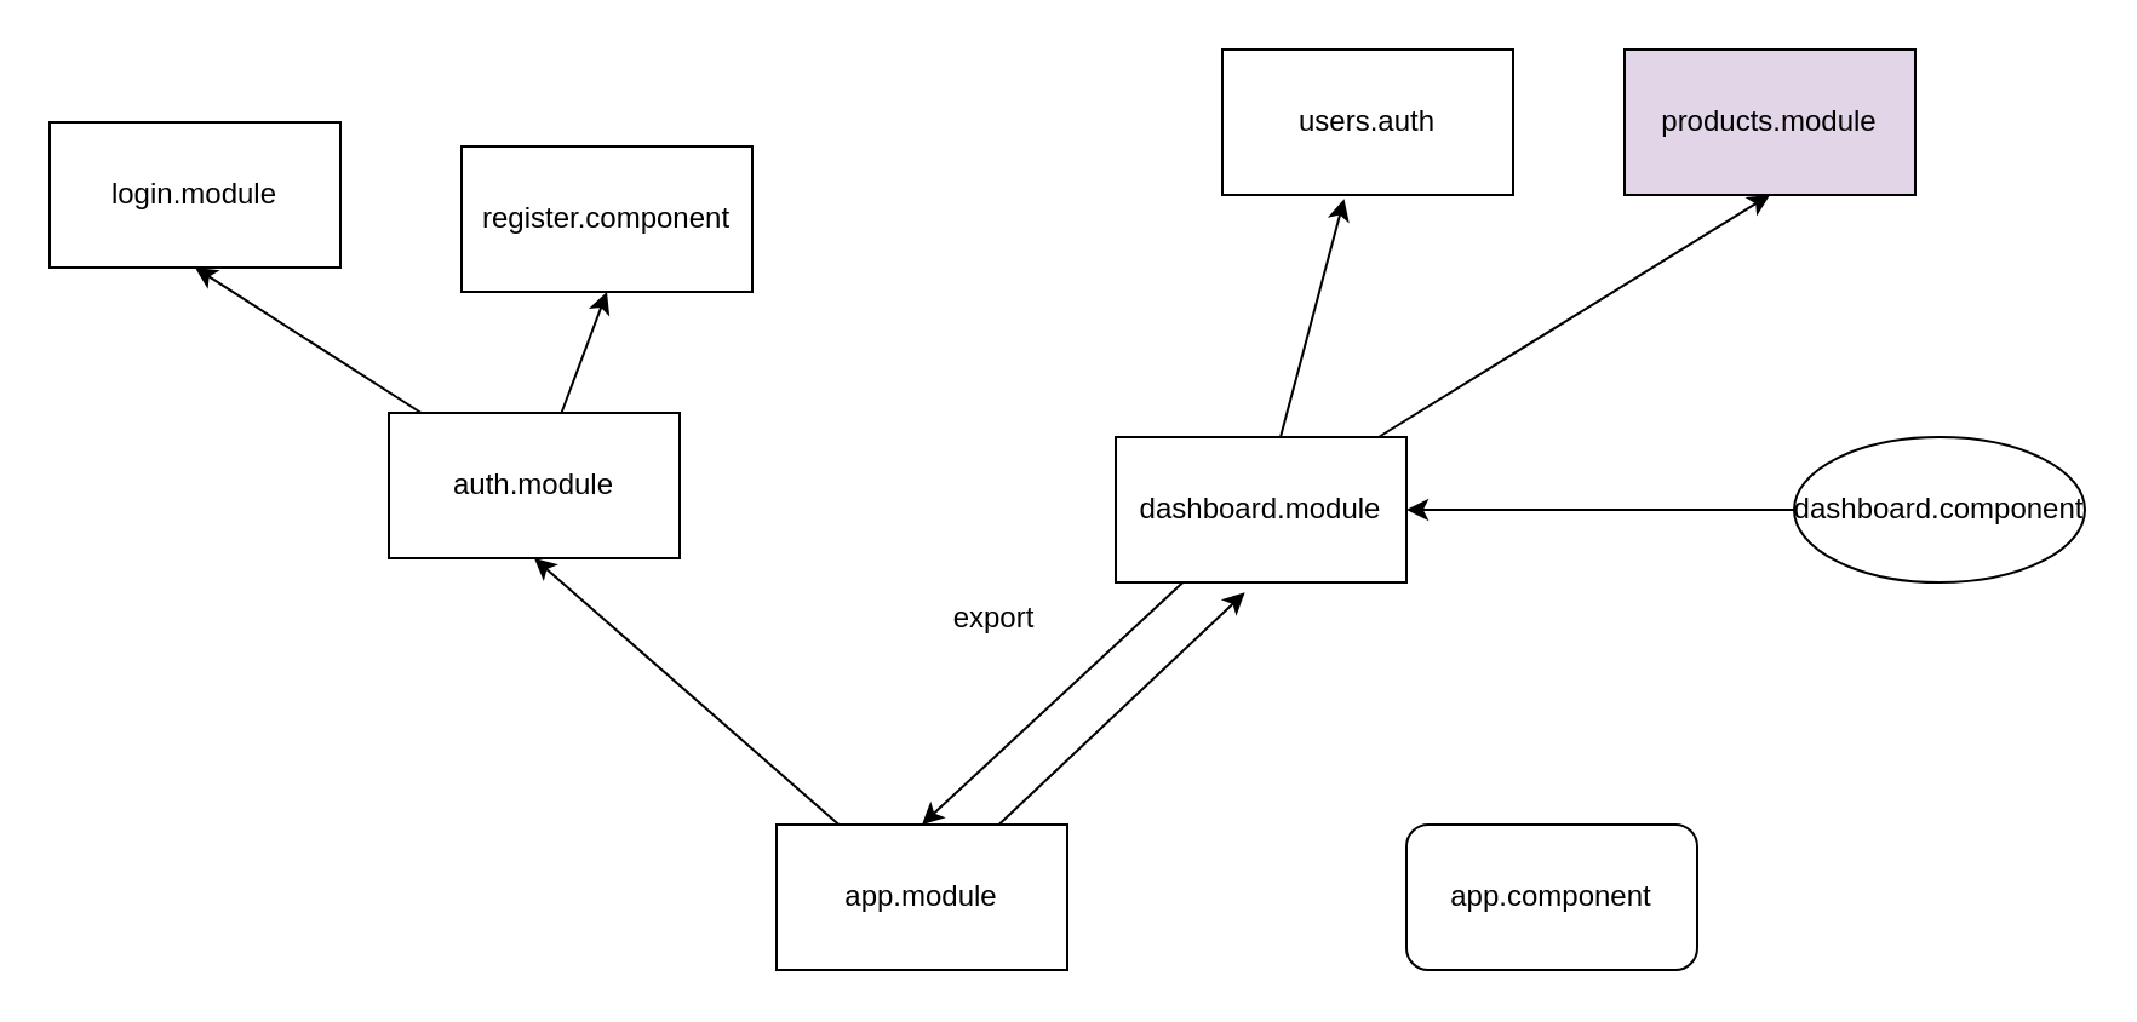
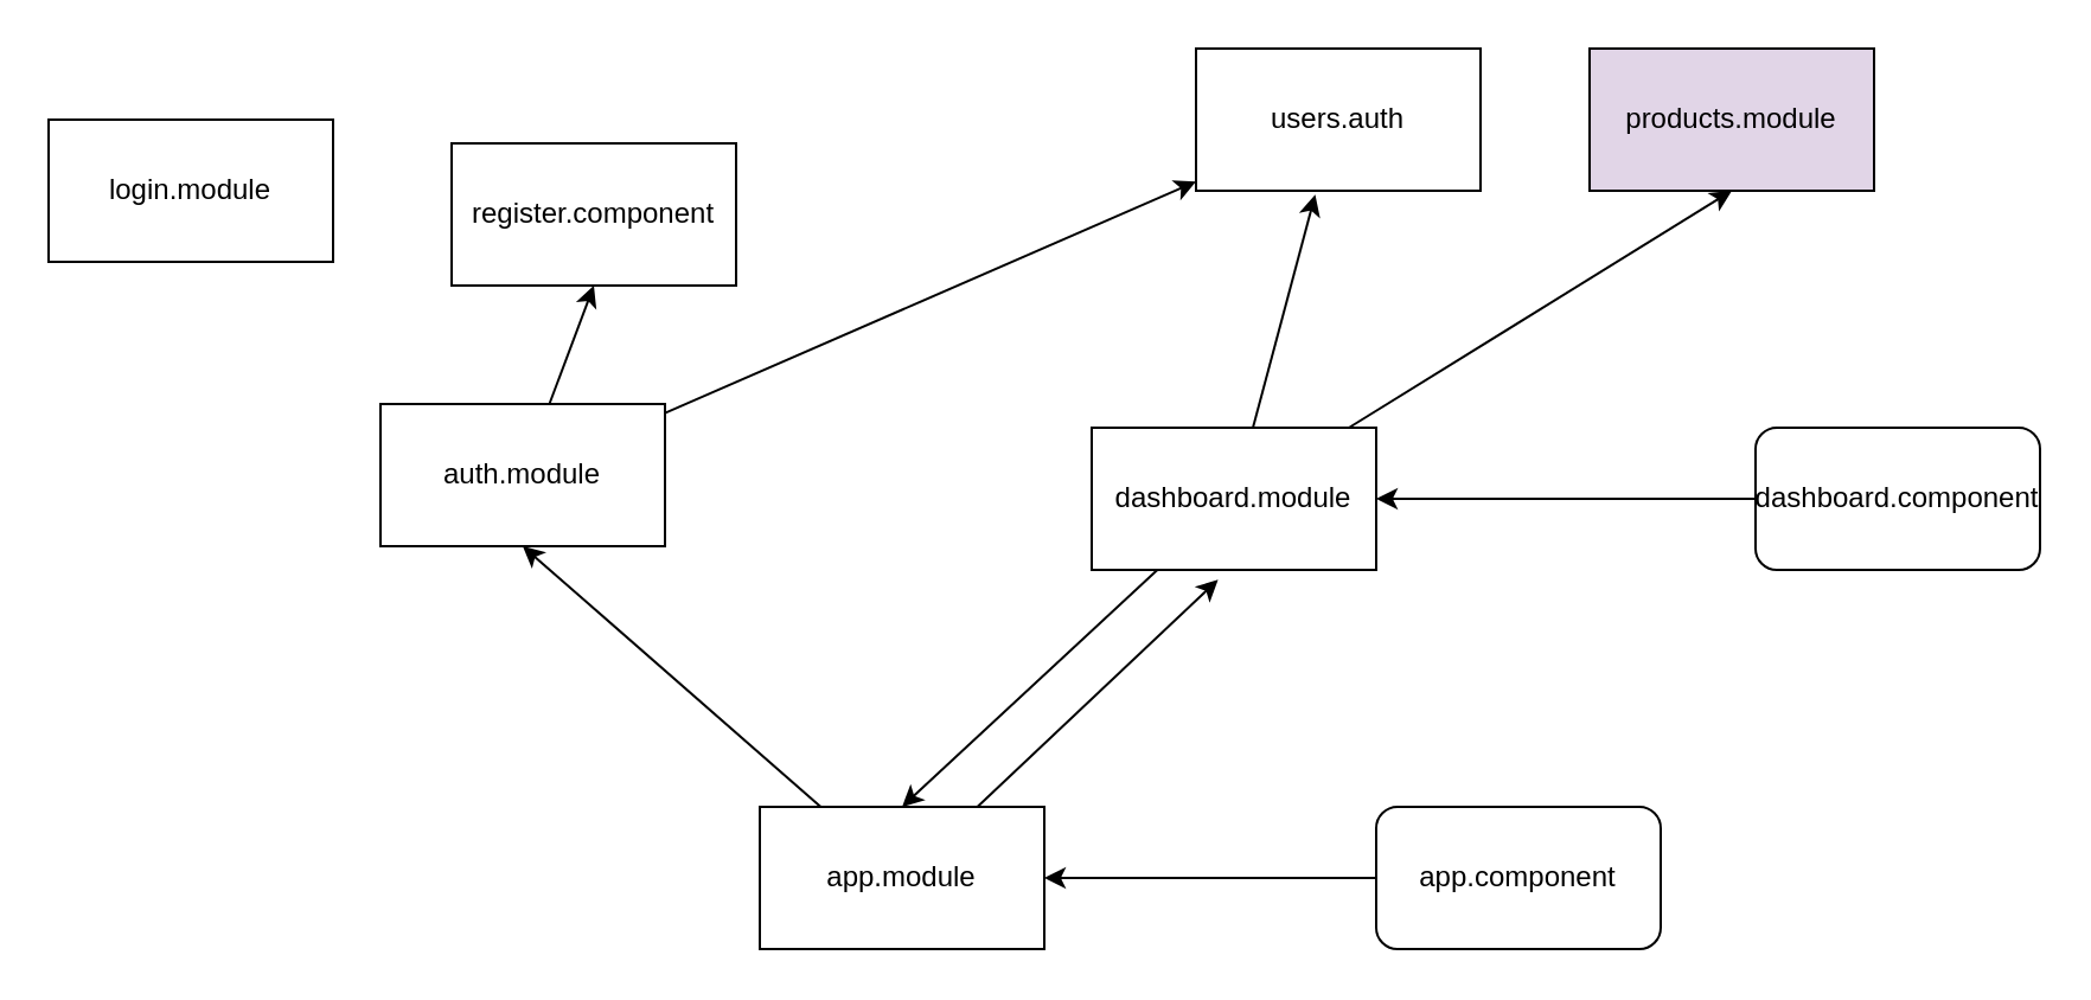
- <mxCell id="9" style="edgeStyle=none;html=1;entryX=0.5;entryY=1;entryDx=0;entryDy=0;" parent="1" source="11" target="12" edge="1"><mxGeometry relative="1" as="geometry" /></mxCell>
+ <mxCell id="9" style="edgeStyle=none;html=1;" parent="1" source="11" target="14" edge="1"><mxGeometry relative="1" as="geometry" /></mxCell>
- <mxCell id="17" value="dashboard.component" style="ellipse;whiteSpace=wrap;html=1;" vertex="1" parent="1"><mxGeometry x="740" y="180" width="120" height="60" as="geometry" /></mxCell>
+ <mxCell id="17" value="dashboard.component" style="rounded=1;whiteSpace=wrap;html=1;" vertex="1" parent="1"><mxGeometry x="740" y="180" width="120" height="60" as="geometry" /></mxCell>
- <mxCell id="20" value="export" style="text;html=1;strokeColor=none;fillColor=none;align=center;verticalAlign=middle;whiteSpace=wrap;rounded=0;" vertex="1" parent="1"><mxGeometry x="380" y="240" width="60" height="30" as="geometry" /></mxCell>
+ <mxCell id="18" style="edgeStyle=none;html=1;entryX=1;entryY=0.5;entryDx=0;entryDy=0;" edge="1" parent="1" source="19" target="4"><mxGeometry relative="1" as="geometry" /></mxCell>
